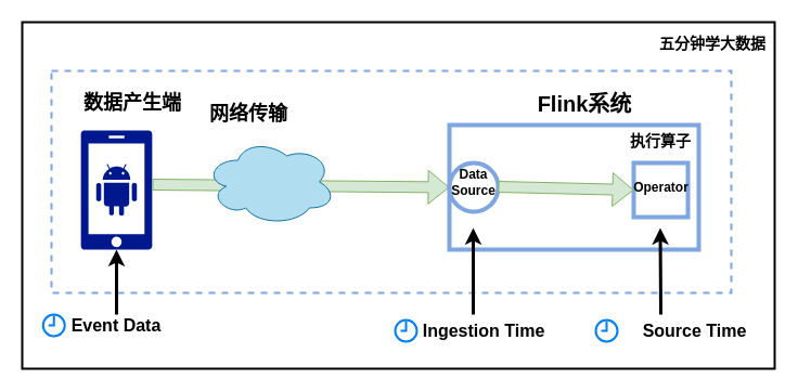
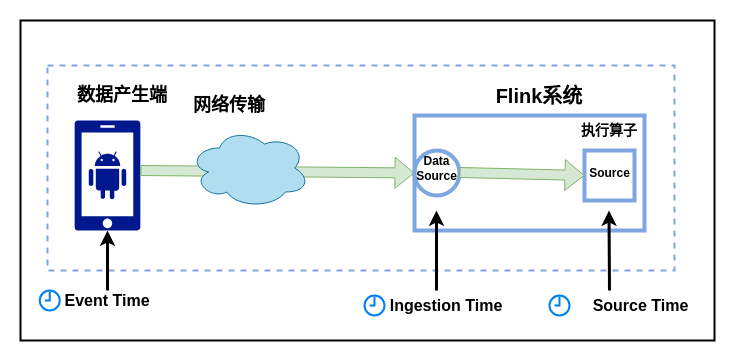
- <mxCell id="27" value="&lt;b&gt;&lt;font style=&quot;font-size: 14px&quot;&gt;五分钟学大数据&lt;/font&gt;&lt;/b&gt;" style="text;html=1;strokeColor=none;fillColor=none;align=center;verticalAlign=middle;whiteSpace=wrap;rounded=0;" parent="1" vertex="1"><mxGeometry x="607" y="30" width="100" height="20" as="geometry" /></mxCell>
- <mxCell id="25" value="&lt;b&gt;Operator&lt;/b&gt;" style="text;html=1;strokeColor=none;fillColor=none;align=center;verticalAlign=middle;whiteSpace=wrap;rounded=0;" parent="1" vertex="1"><mxGeometry x="579.5" y="162.5" width="59" height="20" as="geometry" /></mxCell>
+ <mxCell id="25" value="&lt;b&gt;Source&lt;/b&gt;" style="text;html=1;strokeColor=none;fillColor=none;align=center;verticalAlign=middle;whiteSpace=wrap;rounded=0;" parent="1" vertex="1"><mxGeometry x="579.5" y="162.5" width="59" height="20" as="geometry" /></mxCell>
- <mxCell id="18" value="&lt;b&gt;&lt;font style=&quot;font-size: 16px&quot;&gt;Event Data&lt;/font&gt;&lt;/b&gt;" style="text;html=1;strokeColor=none;fillColor=none;align=center;verticalAlign=middle;whiteSpace=wrap;rounded=0;dashed=1;" parent="1" vertex="1"><mxGeometry x="59.25" y="290" width="95.5" height="20" as="geometry" /></mxCell>
+ <mxCell id="18" value="&lt;b&gt;&lt;font style=&quot;font-size: 16px&quot;&gt;Event Time&lt;/font&gt;&lt;/b&gt;" style="text;html=1;strokeColor=none;fillColor=none;align=center;verticalAlign=middle;whiteSpace=wrap;rounded=0;dashed=1;" parent="1" vertex="1"><mxGeometry x="59.25" y="290" width="95.5" height="20" as="geometry" /></mxCell>
